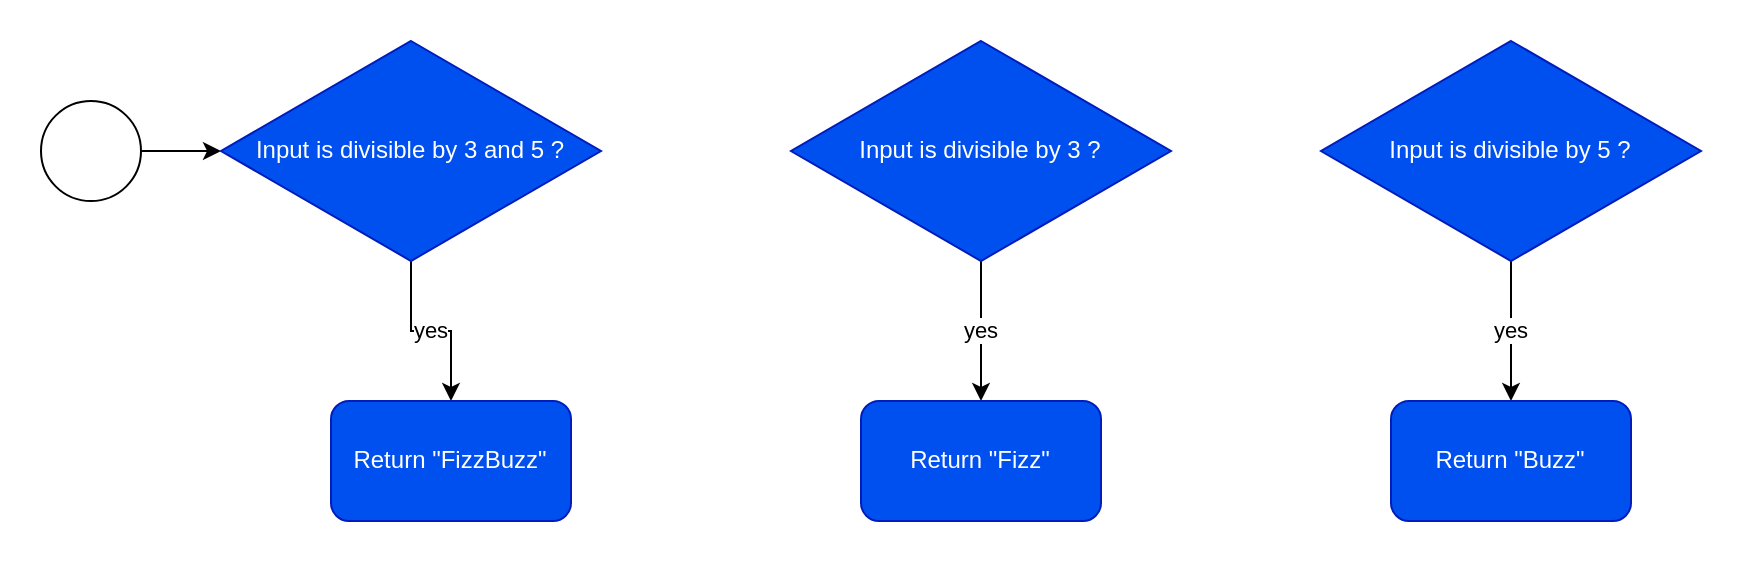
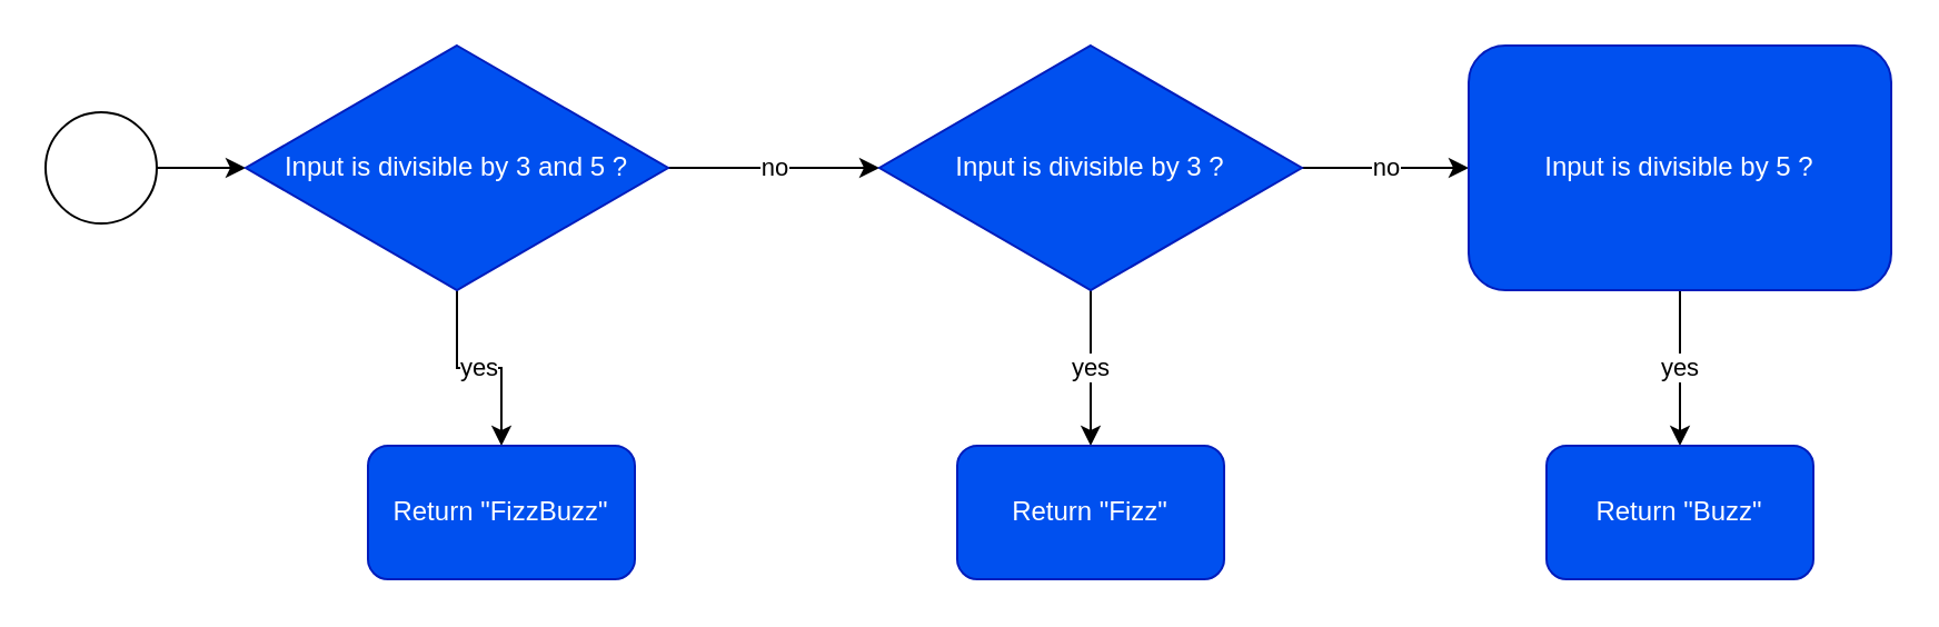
+ <mxCell id="4" value="no" style="edgeStyle=orthogonalEdgeStyle;rounded=0;orthogonalLoop=1;jettySize=auto;html=1;" parent="1" source="6" target="9" edge="1"><mxGeometry relative="1" as="geometry" /></mxCell>
+ <mxCell id="7" value="no" style="edgeStyle=orthogonalEdgeStyle;rounded=0;orthogonalLoop=1;jettySize=auto;html=1;" parent="1" source="9" target="11" edge="1"><mxGeometry relative="1" as="geometry" /></mxCell>
- <mxCell id="11" value="Input is divisible by 5 ?" style="rhombus;whiteSpace=wrap;html=1;fillColor=#0050ef;fontColor=#ffffff;strokeColor=#001DBC;" parent="1" vertex="1"><mxGeometry x="660" y="20" width="190" height="110" as="geometry" /></mxCell>
+ <mxCell id="11" value="Input is divisible by 5 ?" style="whiteSpace=wrap;html=1;fillColor=#0050ef;fontColor=#ffffff;strokeColor=#001DBC;rounded=1;" parent="1" vertex="1"><mxGeometry x="660" y="20" width="190" height="110" as="geometry" /></mxCell>
